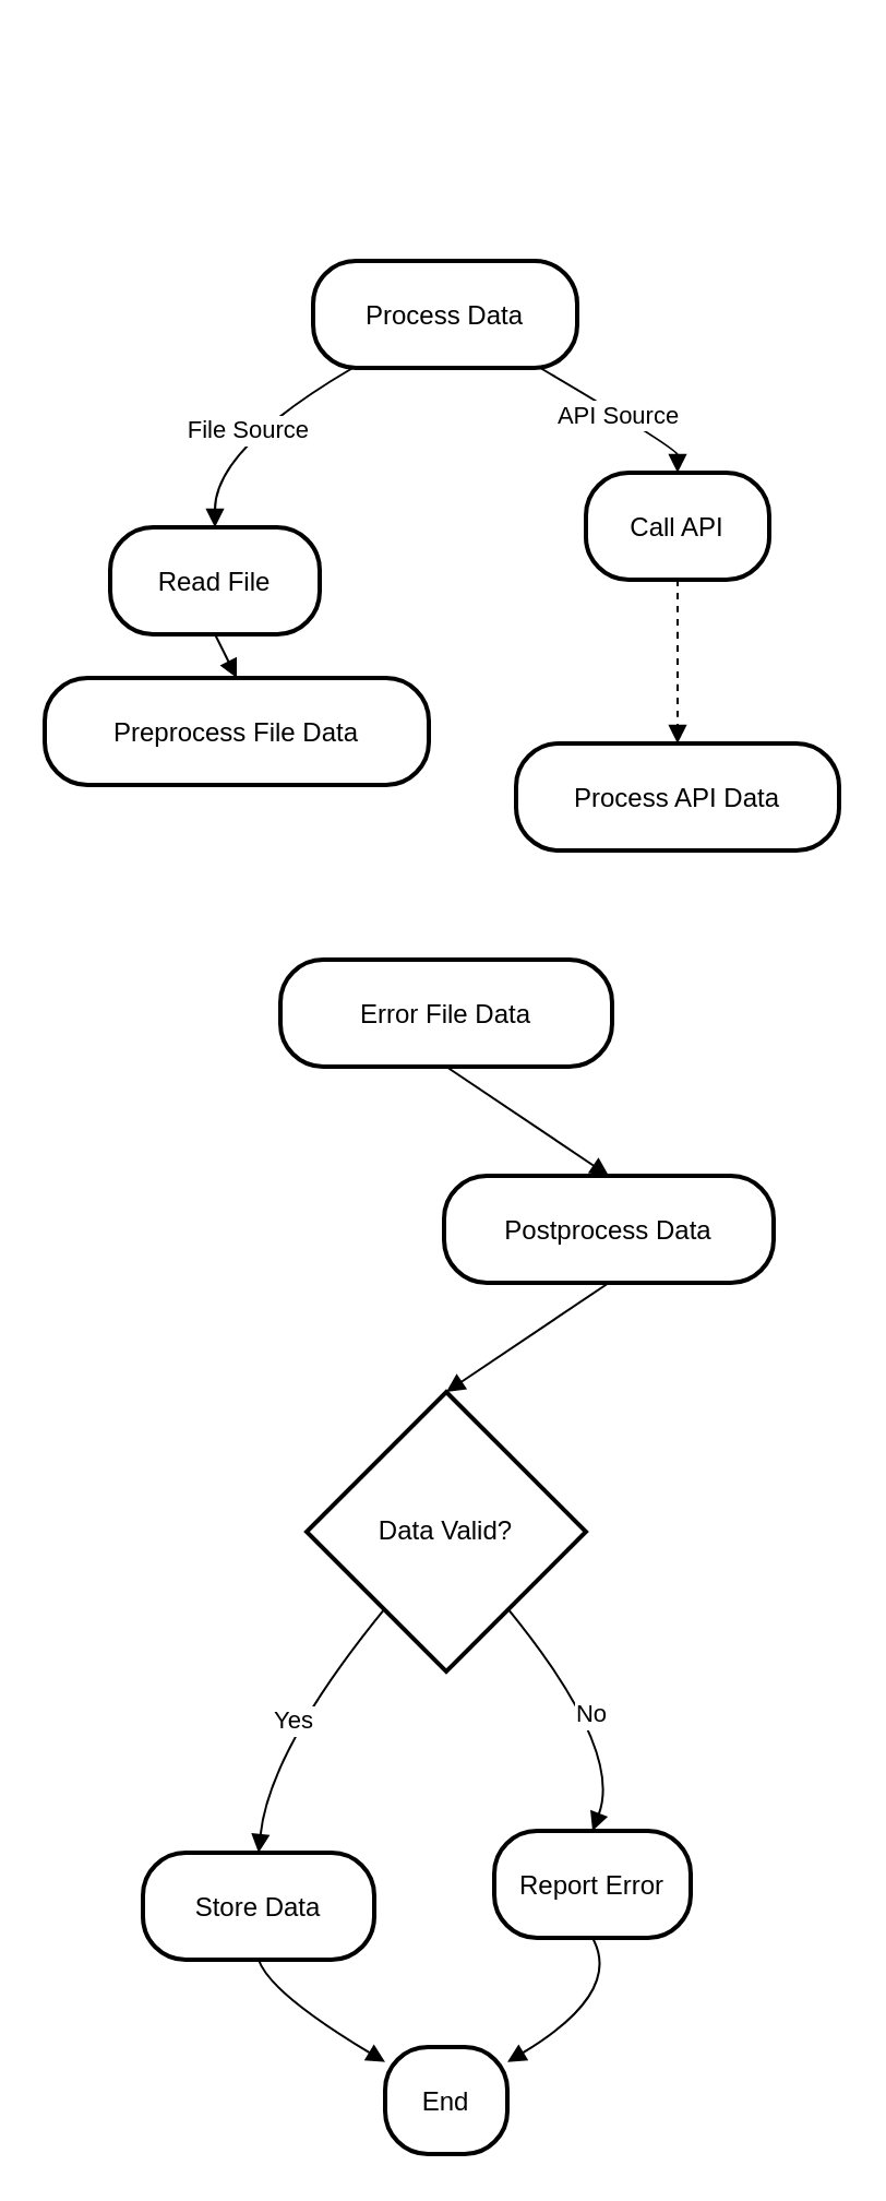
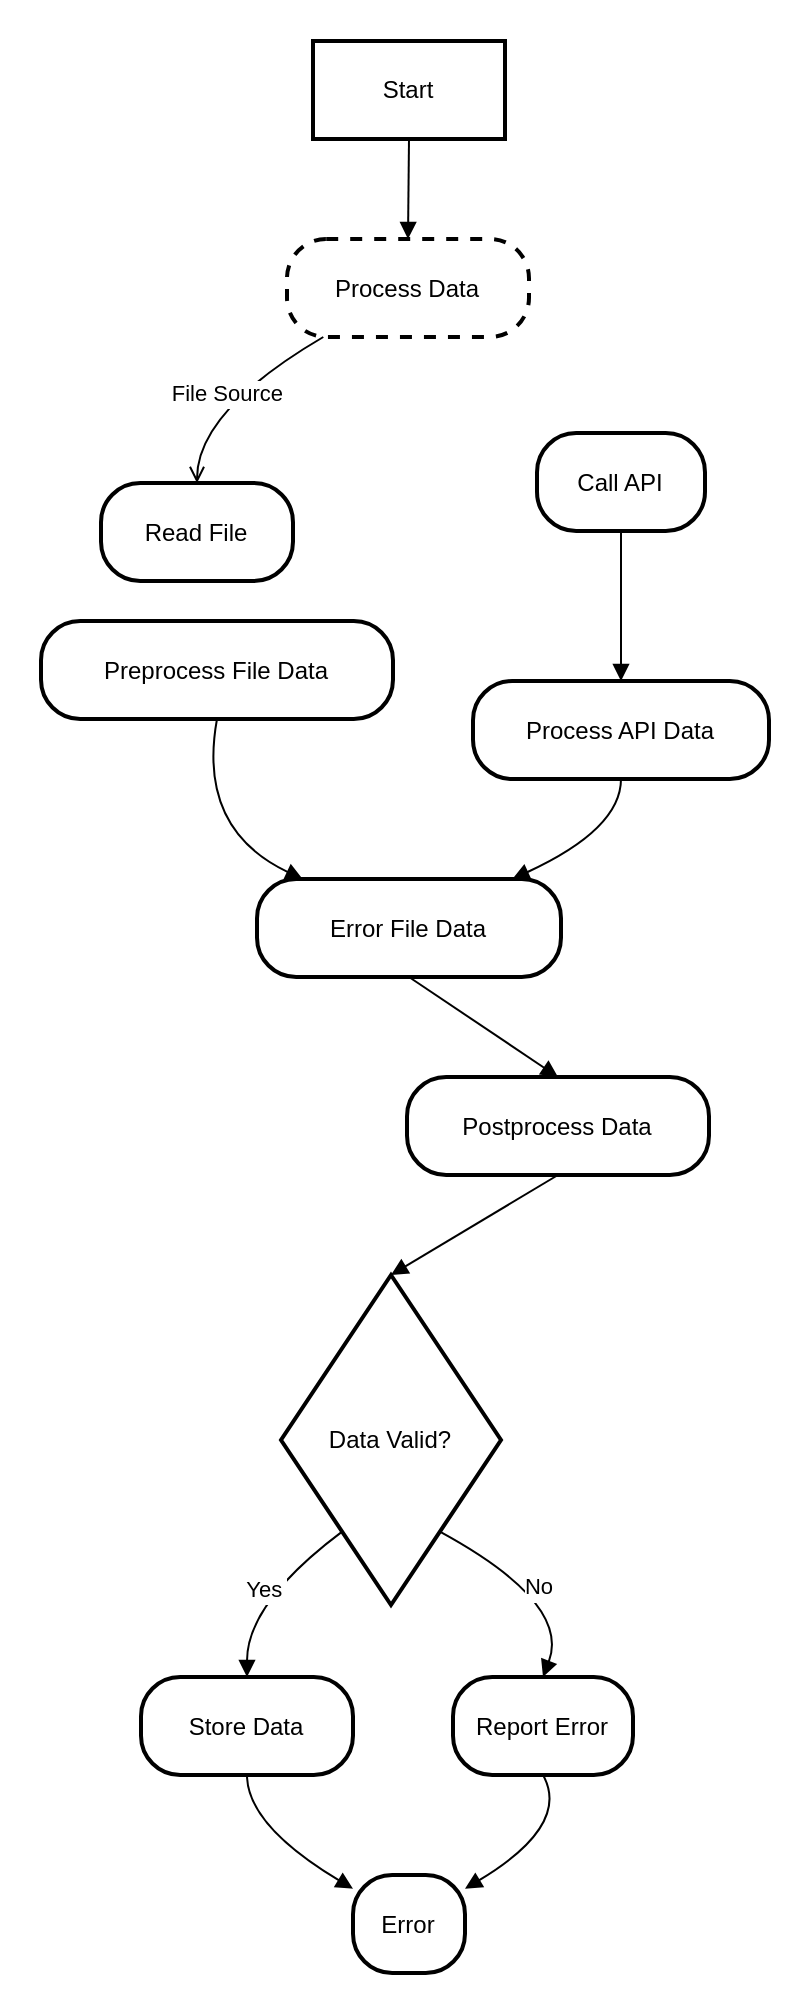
+ <mxCell id="2" value="Start" style="whiteSpace=wrap;strokeWidth=2;" vertex="1" parent="1"><mxGeometry x="156" y="20" width="96" height="49" as="geometry" /></mxCell>
+ <mxCell id="14" value="" style="curved=1;startArrow=none;endArrow=block;exitX=0.5;exitY=1;entryX=0.5;entryY=0;" edge="1" parent="1" source="2" target="3"><mxGeometry relative="1" as="geometry"><Array as="points" /></mxGeometry></mxCell>
- <mxCell id="3" value="Process Data" style="rounded=1;arcSize=40;strokeWidth=2" vertex="1" parent="1"><mxGeometry x="143" y="119" width="121" height="49" as="geometry" /></mxCell>
+ <mxCell id="3" value="Process Data" style="rounded=1;arcSize=40;strokeWidth=2;dashed=1;" vertex="1" parent="1"><mxGeometry x="143" y="119" width="121" height="49" as="geometry" /></mxCell>
- <mxCell id="16" value="API Source" style="curved=1;startArrow=none;endArrow=block;exitX=0.86;exitY=1;entryX=0.5;entryY=0;" edge="1" parent="1" source="3" target="5"><mxGeometry relative="1" as="geometry"><Array as="points"><mxPoint x="310" y="205" /></Array></mxGeometry></mxCell>
- <mxCell id="15" value="File Source" style="curved=1;startArrow=none;endArrow=block;exitX=0.15;exitY=1;entryX=0.5;entryY=0;" edge="1" parent="1" source="3" target="4"><mxGeometry relative="1" as="geometry"><Array as="points"><mxPoint x="98" y="205" /></Array></mxGeometry></mxCell>
+ <mxCell id="15" value="File Source" style="curved=1;startArrow=none;endArrow=open;exitX=0.15;exitY=1;entryX=0.5;entryY=0;" edge="1" parent="1" source="3" target="4"><mxGeometry relative="1" as="geometry"><Array as="points"><mxPoint x="98" y="205" /></Array></mxGeometry></mxCell>
- <mxCell id="17" value="" style="curved=1;startArrow=none;endArrow=block;exitX=0.5;exitY=1;entryX=0.5;entryY=0;" edge="1" parent="1" source="4" target="6"><mxGeometry relative="1" as="geometry"><Array as="points" /></mxGeometry></mxCell>
- <mxCell id="19" value="" style="curved=1;startArrow=none;endArrow=block;exitX=0.5;exitY=1;entryX=0.5;entryY=0;dashed=1;" edge="1" parent="1" source="5" target="8"><mxGeometry relative="1" as="geometry"><Array as="points" /></mxGeometry></mxCell>
+ <mxCell id="19" value="" style="curved=1;startArrow=none;endArrow=block;exitX=0.5;exitY=1;entryX=0.5;entryY=0;" edge="1" parent="1" source="5" target="8"><mxGeometry relative="1" as="geometry"><Array as="points" /></mxGeometry></mxCell>
+ <mxCell id="18" value="" style="curved=1;startArrow=none;endArrow=block;exitX=0.5;exitY=1;entryX=0.15;entryY=0;" edge="1" parent="1" source="6" target="7"><mxGeometry relative="1" as="geometry"><Array as="points"><mxPoint x="98" y="414" /></Array></mxGeometry></mxCell>
+ <mxCell id="20" value="" style="curved=1;startArrow=none;endArrow=block;exitX=0.5;exitY=1;entryX=0.84;entryY=0;" edge="1" parent="1" source="8" target="7"><mxGeometry relative="1" as="geometry"><Array as="points"><mxPoint x="310" y="414" /></Array></mxGeometry></mxCell>
- <mxCell id="10" value="Data Valid?" style="rhombus;strokeWidth=2;whiteSpace=wrap;" vertex="1" parent="1"><mxGeometry x="140" y="637" width="128" height="128" as="geometry" /></mxCell>
+ <mxCell id="10" value="Data Valid?" style="rhombus;strokeWidth=2;whiteSpace=wrap;" vertex="1" parent="1"><mxGeometry x="140" y="637" width="110" height="165" as="geometry" /></mxCell>
- <mxCell id="11" value="Store Data" style="rounded=1;arcSize=40;strokeWidth=2" vertex="1" parent="1"><mxGeometry x="65" y="848" width="106" height="49" as="geometry" /></mxCell>
+ <mxCell id="11" value="Store Data" style="rounded=1;arcSize=40;strokeWidth=2" vertex="1" parent="1"><mxGeometry x="70" y="838" width="106" height="49" as="geometry" /></mxCell>
- <mxCell id="12" value="End" style="rounded=1;arcSize=40;strokeWidth=2" vertex="1" parent="1"><mxGeometry x="176" y="937" width="56" height="49" as="geometry" /></mxCell>
+ <mxCell id="12" value="Error" style="rounded=1;arcSize=40;strokeWidth=2" vertex="1" parent="1"><mxGeometry x="176" y="937" width="56" height="49" as="geometry" /></mxCell>
